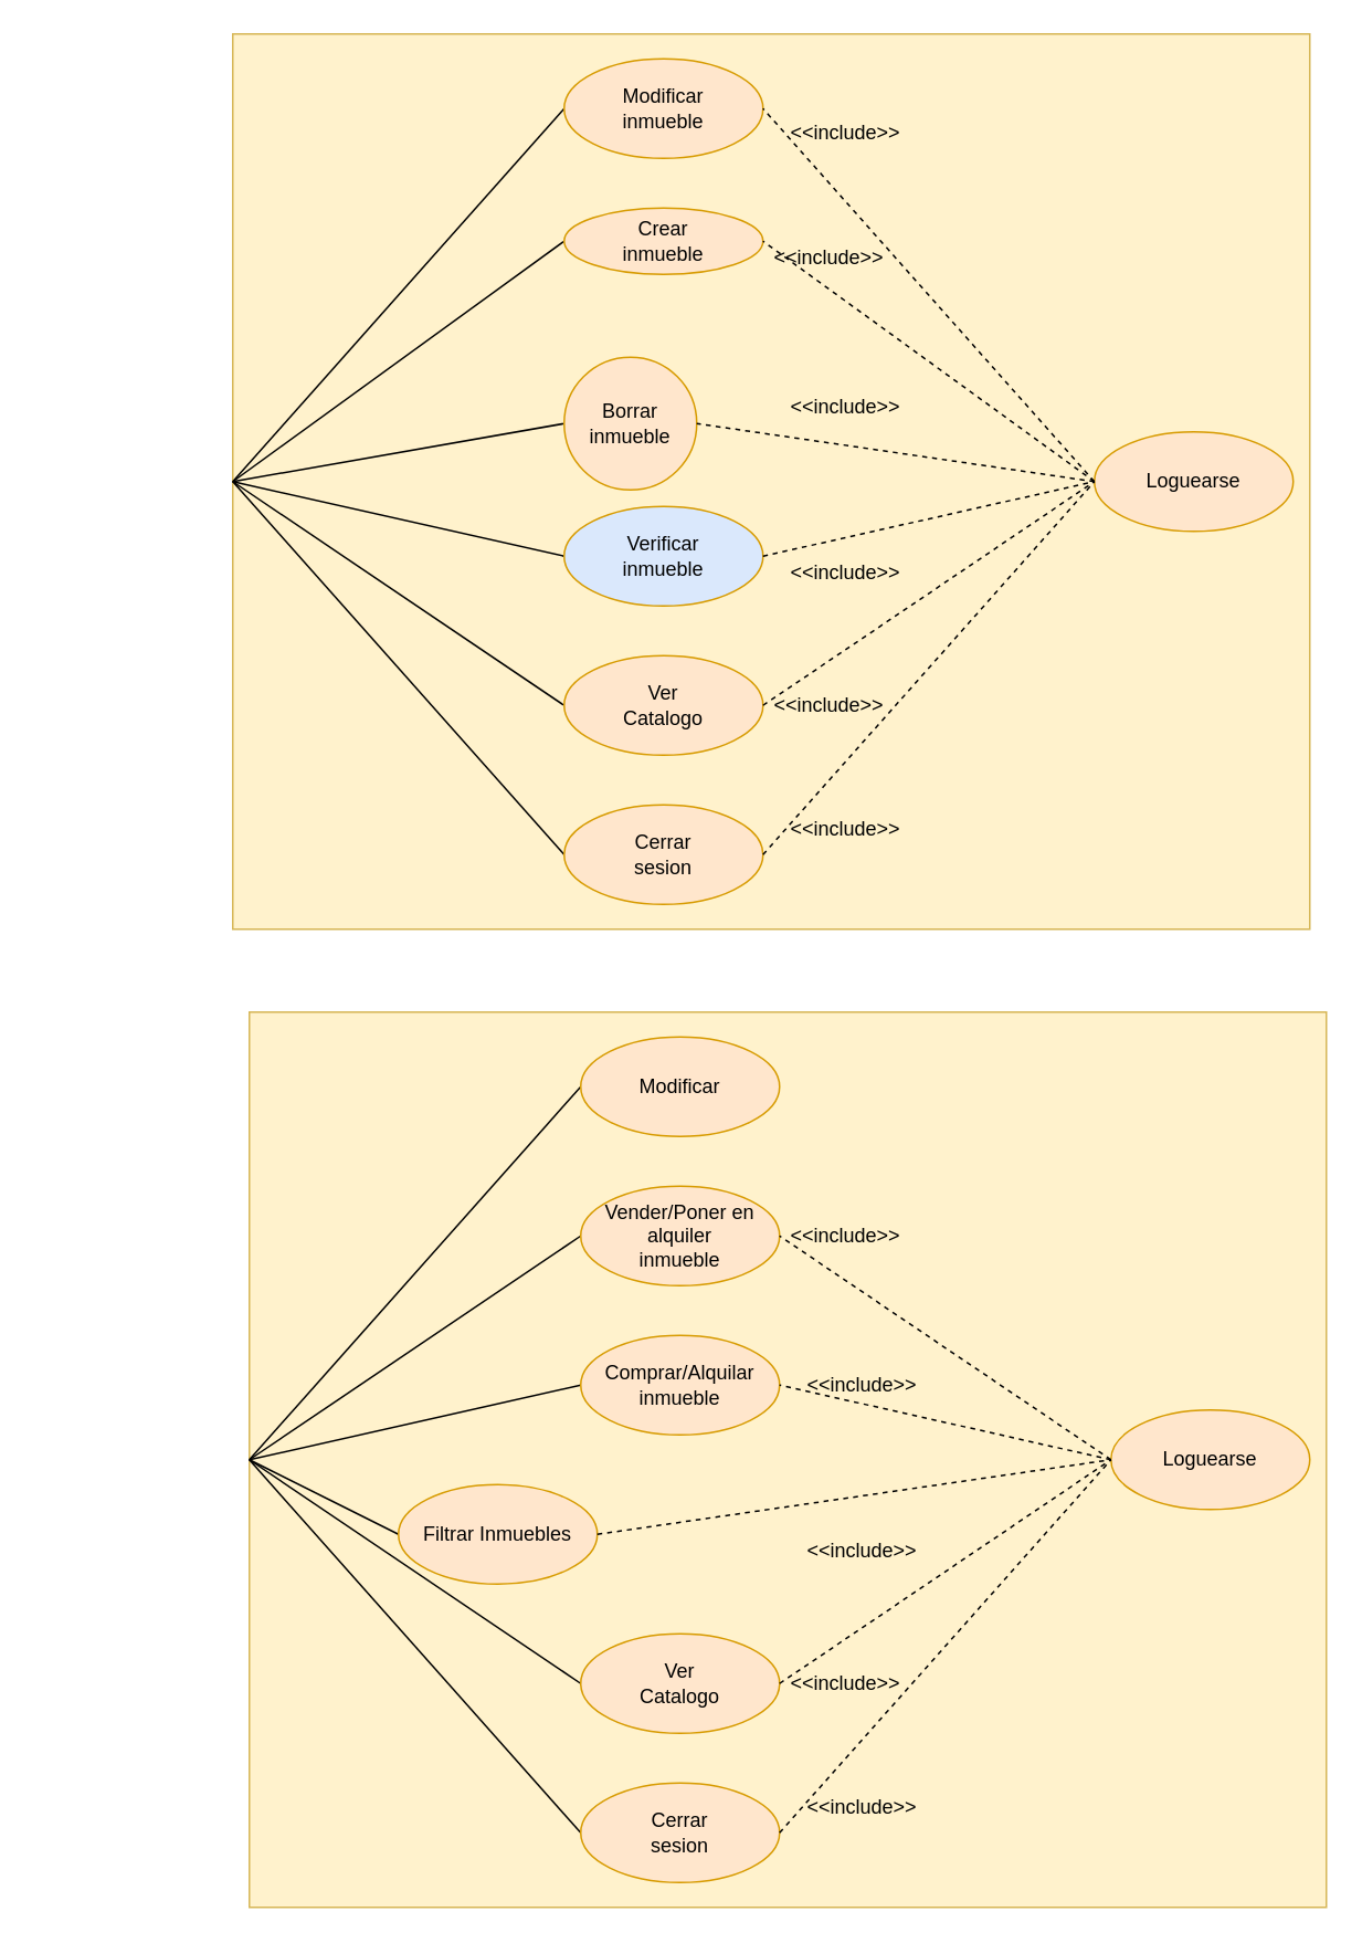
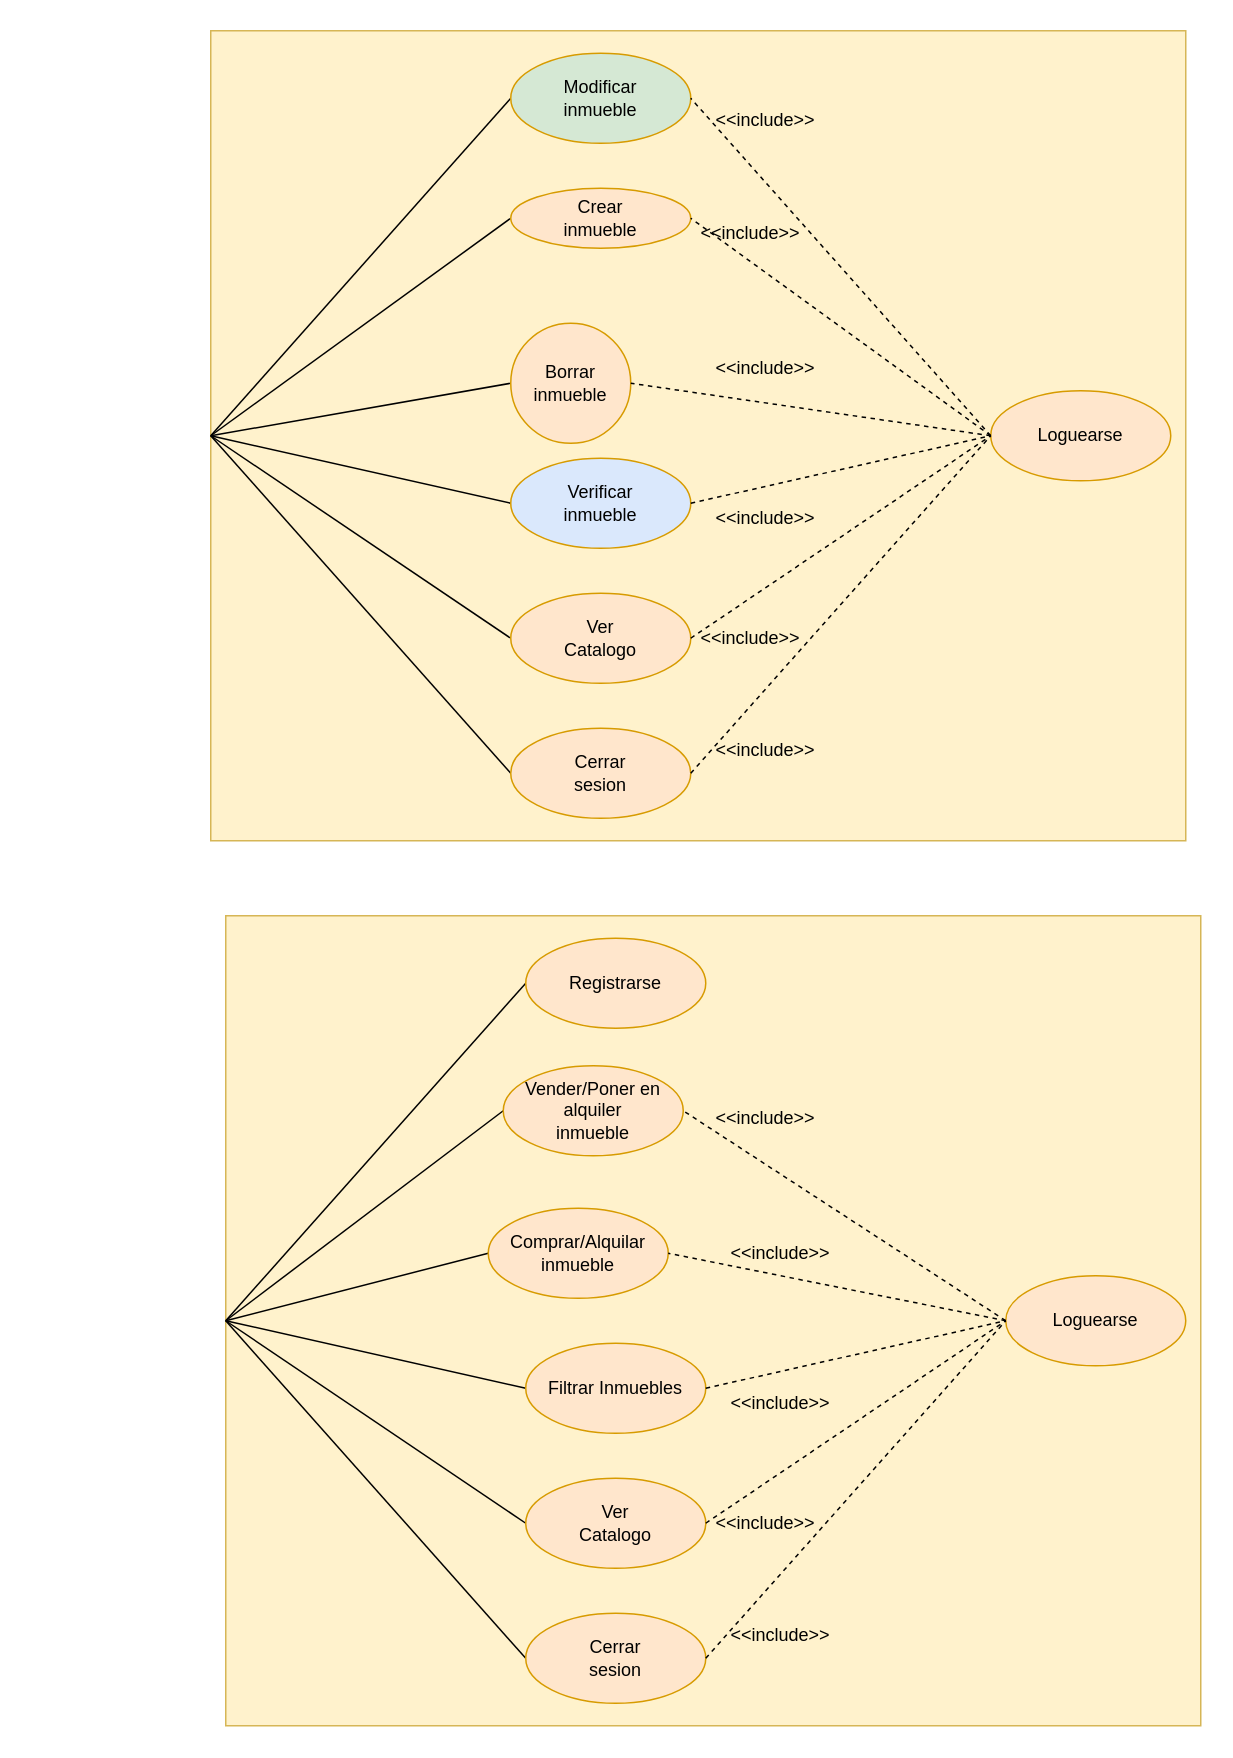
- <mxCell id="11" value="Modificar&lt;br&gt;inmueble" style="ellipse;whiteSpace=wrap;html=1;fillColor=#ffe6cc;strokeColor=#d79b00;" vertex="1" parent="2"><mxGeometry x="320" y="15" width="120" height="60" as="geometry" /></mxCell>
+ <mxCell id="11" value="Modificar&lt;br&gt;inmueble" style="ellipse;whiteSpace=wrap;html=1;fillColor=#d5e8d4;strokeColor=#d79b00;" vertex="1" parent="2"><mxGeometry x="320" y="15" width="120" height="60" as="geometry" /></mxCell>
- <mxCell id="38" value="Modificar" style="ellipse;whiteSpace=wrap;html=1;fillColor=#ffe6cc;strokeColor=#d79b00;" vertex="1" parent="29"><mxGeometry x="320" y="15" width="120" height="60" as="geometry" /></mxCell>
+ <mxCell id="38" value="Registrarse" style="ellipse;whiteSpace=wrap;html=1;fillColor=#ffe6cc;strokeColor=#d79b00;" vertex="1" parent="29"><mxGeometry x="320" y="15" width="120" height="60" as="geometry" /></mxCell>
- <mxCell id="39" value="Vender/Poner en alquiler&lt;br&gt;inmueble" style="ellipse;whiteSpace=wrap;html=1;fillColor=#ffe6cc;strokeColor=#d79b00;" vertex="1" parent="29"><mxGeometry x="320" y="105" width="120" height="60" as="geometry" /></mxCell>
+ <mxCell id="39" value="Vender/Poner en alquiler&lt;br&gt;inmueble" style="ellipse;whiteSpace=wrap;html=1;fillColor=#ffe6cc;strokeColor=#d79b00;" vertex="1" parent="29"><mxGeometry x="305" y="100" width="120" height="60" as="geometry" /></mxCell>
- <mxCell id="40" value="Comprar/Alquilar&lt;br&gt;inmueble" style="ellipse;whiteSpace=wrap;html=1;fillColor=#ffe6cc;strokeColor=#d79b00;" vertex="1" parent="29"><mxGeometry x="320" y="195" width="120" height="60" as="geometry" /></mxCell>
+ <mxCell id="40" value="Comprar/Alquilar&lt;br&gt;inmueble" style="ellipse;whiteSpace=wrap;html=1;fillColor=#ffe6cc;strokeColor=#d79b00;" vertex="1" parent="29"><mxGeometry x="295" y="195" width="120" height="60" as="geometry" /></mxCell>
- <mxCell id="41" value="Filtrar Inmuebles" style="ellipse;whiteSpace=wrap;html=1;fillColor=#ffe6cc;strokeColor=#d79b00;" vertex="1" parent="29"><mxGeometry x="210" y="285" width="120" height="60" as="geometry" /></mxCell>
+ <mxCell id="41" value="Filtrar Inmuebles" style="ellipse;whiteSpace=wrap;html=1;fillColor=#ffe6cc;strokeColor=#d79b00;" vertex="1" parent="29"><mxGeometry x="320" y="285" width="120" height="60" as="geometry" /></mxCell>
